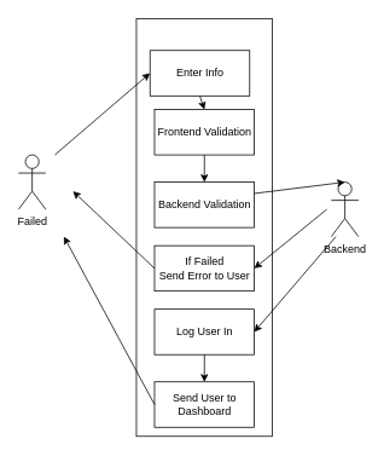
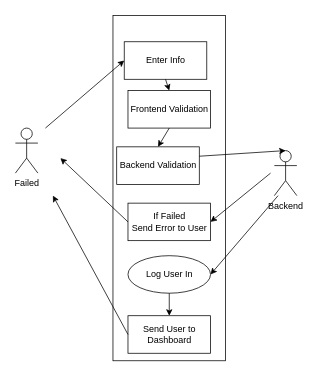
- <mxCell id="7" value="Backend Validation" style="html=1;" vertex="1" parent="1"><mxGeometry x="170" y="200" width="110" height="50" as="geometry" /></mxCell>
+ <mxCell id="7" value="Backend Validation" style="html=1;" vertex="1" parent="1"><mxGeometry x="155" y="195" width="110" height="50" as="geometry" /></mxCell>
- <mxCell id="8" value="Log User In" style="html=1;" vertex="1" parent="1"><mxGeometry x="170" y="340" width="110" height="50" as="geometry" /></mxCell>
+ <mxCell id="8" value="Log User In" style="ellipse;html=1;" vertex="1" parent="1"><mxGeometry x="170" y="340" width="110" height="50" as="geometry" /></mxCell>
